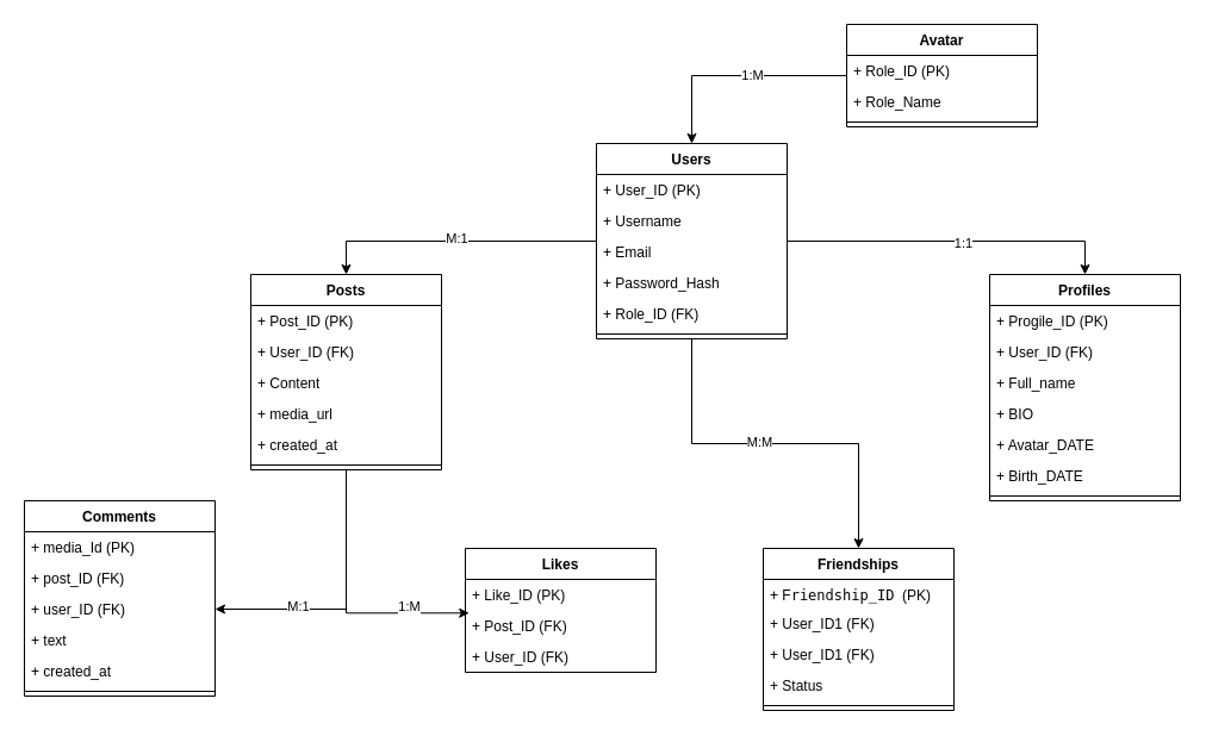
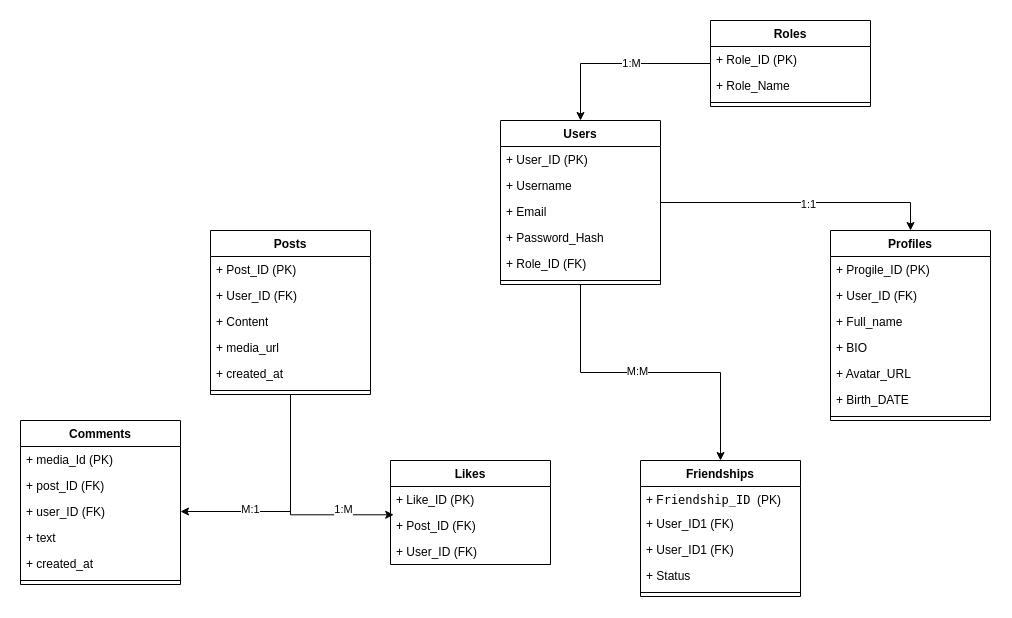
- <mxCell id="17" value="Avatar" style="swimlane;fontStyle=1;align=center;verticalAlign=top;childLayout=stackLayout;horizontal=1;startSize=26;horizontalStack=0;resizeParent=1;resizeParentMax=0;resizeLast=0;collapsible=1;marginBottom=0;whiteSpace=wrap;html=1;" vertex="1" parent="1"><mxGeometry x="710" y="20" width="160" height="86" as="geometry" /></mxCell>
+ <mxCell id="17" value="Roles" style="swimlane;fontStyle=1;align=center;verticalAlign=top;childLayout=stackLayout;horizontal=1;startSize=26;horizontalStack=0;resizeParent=1;resizeParentMax=0;resizeLast=0;collapsible=1;marginBottom=0;whiteSpace=wrap;html=1;" vertex="1" parent="1"><mxGeometry x="710" y="20" width="160" height="86" as="geometry" /></mxCell>
- <mxCell id="4" style="edgeStyle=orthogonalEdgeStyle;rounded=0;orthogonalLoop=1;jettySize=auto;html=1;entryX=0.5;entryY=0;entryDx=0;entryDy=0;" edge="1" parent="1" source="8" target="23"><mxGeometry relative="1" as="geometry" /></mxCell>
- <mxCell id="5" value="M:1" style="edgeLabel;html=1;align=center;verticalAlign=middle;resizable=0;points=[];" vertex="1" connectable="0" parent="4"><mxGeometry x="-0.006" y="-3" relative="1" as="geometry"><mxPoint as="offset" /></mxGeometry></mxCell>
- <mxCell id="45" value="+ Avatar_DATE" style="text;strokeColor=none;fillColor=none;align=left;verticalAlign=top;spacingLeft=4;spacingRight=4;overflow=hidden;rotatable=0;points=[[0,0.5],[1,0.5]];portConstraint=eastwest;whiteSpace=wrap;html=1;" vertex="1" parent="40"><mxGeometry y="130" width="160" height="26" as="geometry" /></mxCell>
+ <mxCell id="45" value="+ Avatar_URL" style="text;strokeColor=none;fillColor=none;align=left;verticalAlign=top;spacingLeft=4;spacingRight=4;overflow=hidden;rotatable=0;points=[[0,0.5],[1,0.5]];portConstraint=eastwest;whiteSpace=wrap;html=1;" vertex="1" parent="40"><mxGeometry y="130" width="160" height="26" as="geometry" /></mxCell>
